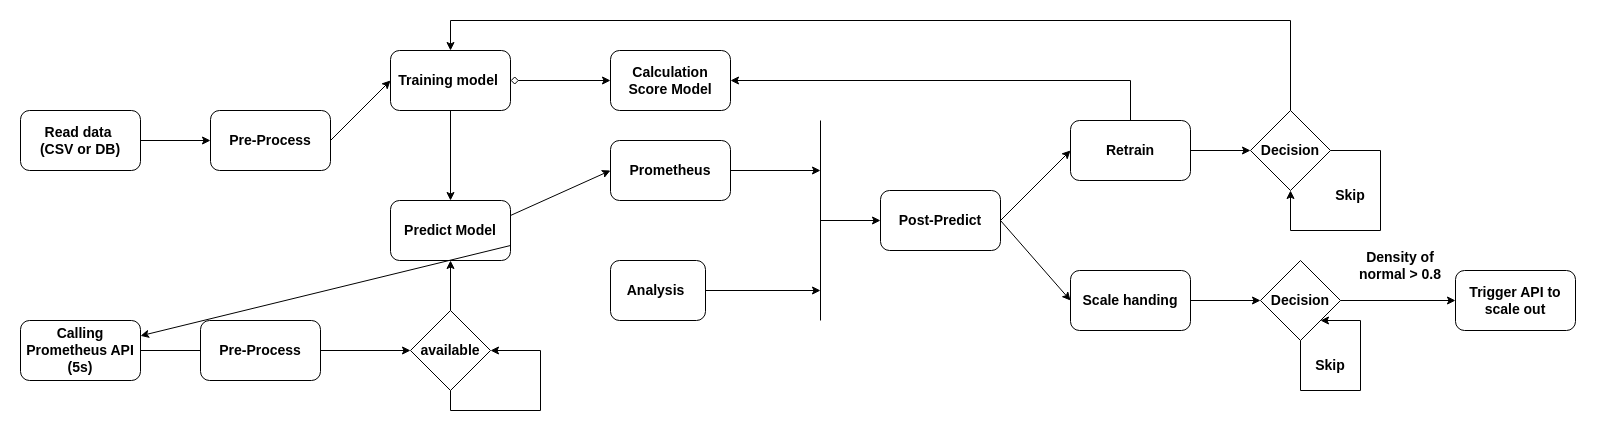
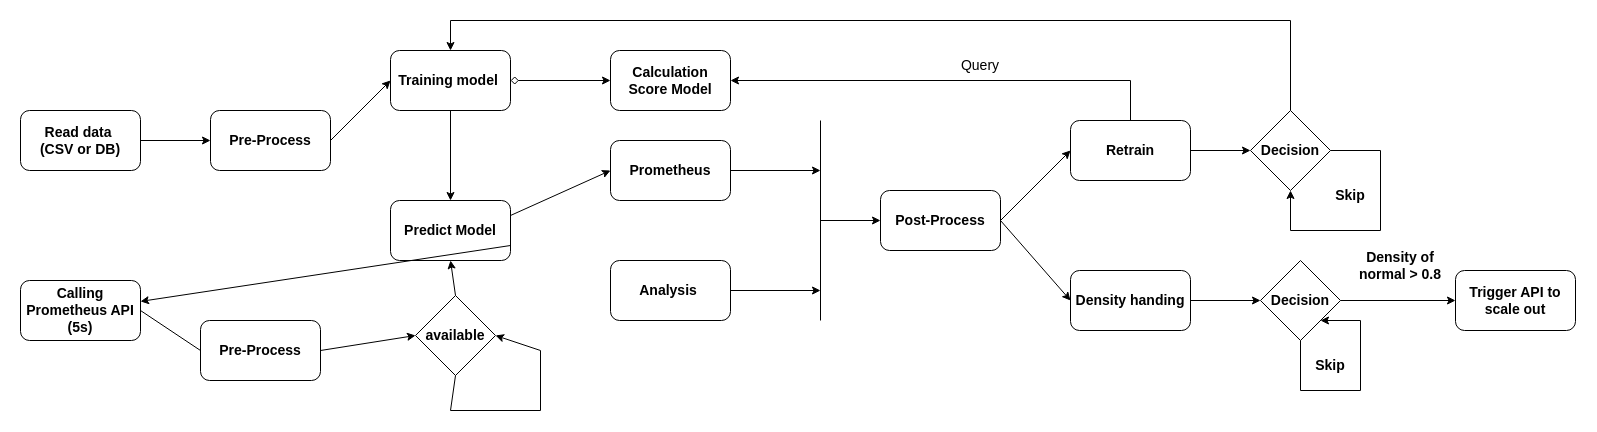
+ <mxCell id="43" value="Query" style="text;html=1;strokeColor=none;fillColor=none;align=center;verticalAlign=middle;whiteSpace=wrap;rounded=0;fontSize=14;" parent="1" vertex="1"><mxGeometry x="950" y="50" width="60" height="30" as="geometry" /></mxCell>
- <mxCell id="24" value="Post-Predict" style="rounded=1;whiteSpace=wrap;html=1;fontStyle=1;fontSize=14;" parent="1" vertex="1"><mxGeometry x="880" y="190" width="120" height="60" as="geometry" /></mxCell>
+ <mxCell id="24" value="Post-Process" style="rounded=1;whiteSpace=wrap;html=1;fontStyle=1;fontSize=14;" parent="1" vertex="1"><mxGeometry x="880" y="190" width="120" height="60" as="geometry" /></mxCell>
- <mxCell id="15" value="Analysis&amp;nbsp;" style="rounded=1;whiteSpace=wrap;html=1;fontStyle=1;fontSize=14;" parent="1" vertex="1"><mxGeometry x="610" y="260" width="95" height="60" as="geometry" /></mxCell>
+ <mxCell id="15" value="Analysis&amp;nbsp;" style="rounded=1;whiteSpace=wrap;html=1;fontStyle=1;fontSize=14;" parent="1" vertex="1"><mxGeometry x="610" y="260" width="120" height="60" as="geometry" /></mxCell>
- <mxCell id="27" value="Scale handing" style="rounded=1;whiteSpace=wrap;html=1;fontStyle=1;fontSize=14;" parent="1" vertex="1"><mxGeometry x="1070" y="270" width="120" height="60" as="geometry" /></mxCell>
+ <mxCell id="27" value="Density handing" style="rounded=1;whiteSpace=wrap;html=1;fontStyle=1;fontSize=14;" parent="1" vertex="1"><mxGeometry x="1070" y="270" width="120" height="60" as="geometry" /></mxCell>
- <mxCell id="6" value="Calling Prometheus API (5s)" style="rounded=1;whiteSpace=wrap;html=1;fontStyle=1;fontSize=14;" parent="1" vertex="1"><mxGeometry x="20" y="320" width="120" height="60" as="geometry" /></mxCell>
+ <mxCell id="6" value="Calling Prometheus API (5s)" style="rounded=1;whiteSpace=wrap;html=1;fontStyle=1;fontSize=14;" parent="1" vertex="1"><mxGeometry x="20" y="280" width="120" height="60" as="geometry" /></mxCell>
- <mxCell id="8" value="available" style="rhombus;whiteSpace=wrap;html=1;fontStyle=1;fontSize=14;" parent="1" vertex="1"><mxGeometry x="410" y="310" width="80" height="80" as="geometry" /></mxCell>
+ <mxCell id="8" value="available" style="rhombus;whiteSpace=wrap;html=1;fontStyle=1;fontSize=14;" parent="1" vertex="1"><mxGeometry x="415" y="295" width="80" height="80" as="geometry" /></mxCell>
